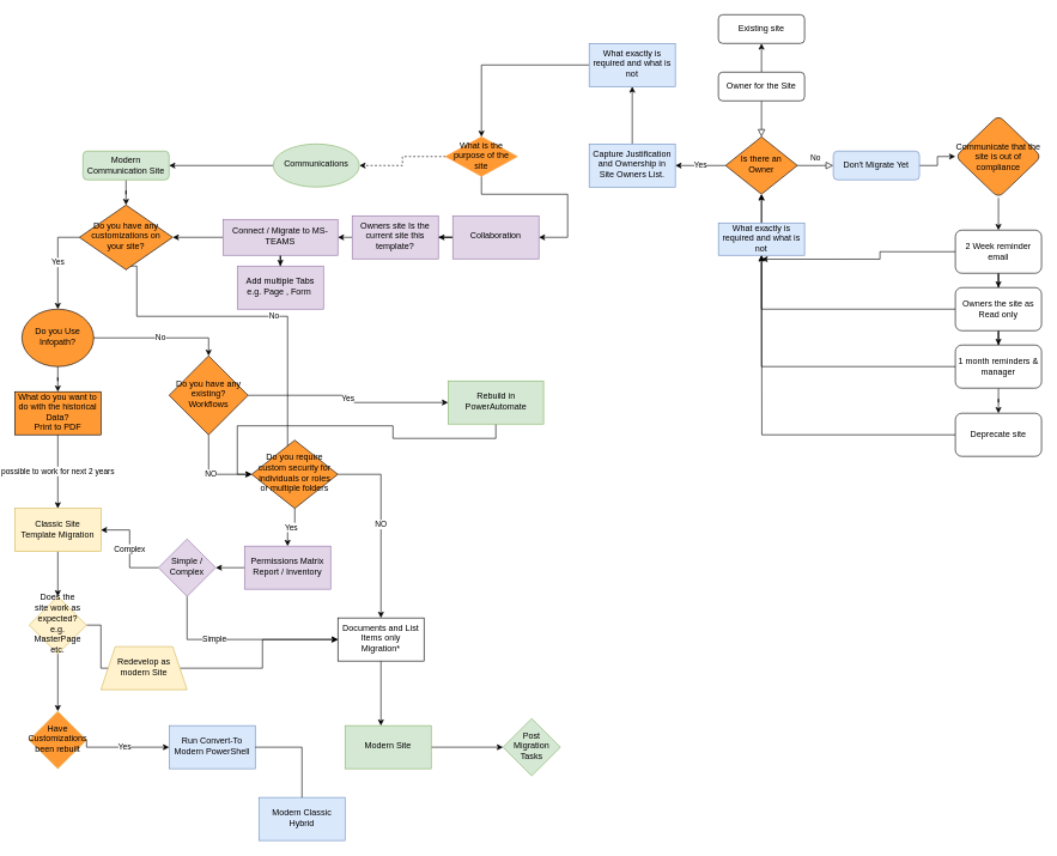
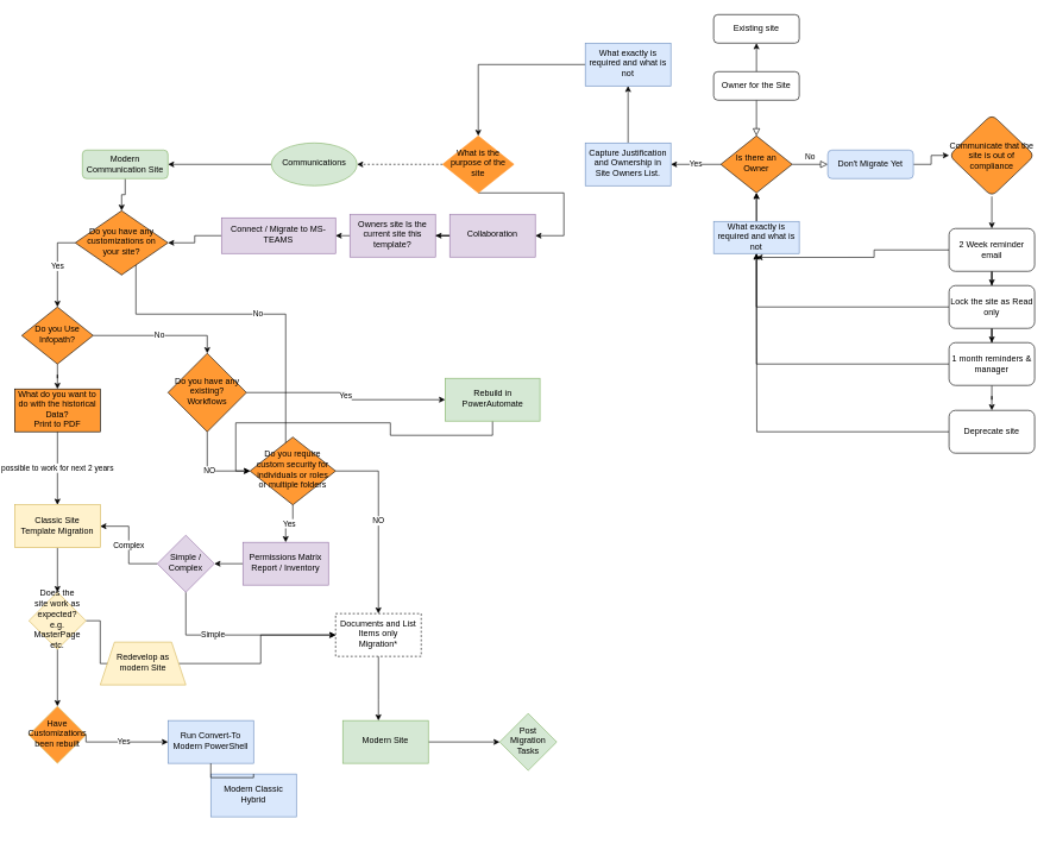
- <mxCell id="29" value="What is the purpose of the site" style="rhombus;whiteSpace=wrap;html=1;shadow=0;strokeWidth=1;spacing=6;spacingTop=-4;strokeColor=#FF9933;fillColor=#FF9933;fontColor=#000000;" vertex="1" parent="1"><mxGeometry x="620" y="190" width="100" height="55" as="geometry" /></mxCell>
+ <mxCell id="29" value="What is the purpose of the site" style="rhombus;whiteSpace=wrap;html=1;shadow=0;strokeWidth=1;spacing=6;spacingTop=-4;strokeColor=#FF9933;fillColor=#FF9933;fontColor=#000000;" vertex="1" parent="1"><mxGeometry x="620" y="190" width="100" height="80" as="geometry" /></mxCell>
- <mxCell id="19" value="Do you have any customizations on your site?" style="rhombus;whiteSpace=wrap;html=1;shadow=0;fontFamily=Helvetica;fontSize=12;align=center;strokeWidth=1;spacing=6;spacingTop=-4;fillColor=#FF9933;fontColor=#000000;" vertex="1" parent="1"><mxGeometry x="110" y="285" width="130" height="90" as="geometry" /></mxCell>
+ <mxCell id="19" value="Do you have any customizations on your site?" style="rhombus;whiteSpace=wrap;html=1;shadow=0;fontFamily=Helvetica;fontSize=12;align=center;strokeWidth=1;spacing=6;spacingTop=-4;fillColor=#FF9933;fontColor=#000000;" vertex="1" parent="1"><mxGeometry x="105" y="295" width="130" height="90" as="geometry" /></mxCell>
- <mxCell id="68" value="" style="edgeStyle=orthogonalEdgeStyle;rounded=0;orthogonalLoop=1;jettySize=auto;html=1;fontColor=#000000;" edge="1" parent="1" source="69" target="70"><mxGeometry relative="1" as="geometry" /></mxCell>
- <mxCell id="70" value="Add multiple Tabs e.g. Page , Form&amp;nbsp;" style="whiteSpace=wrap;html=1;fillColor=#e1d5e7;strokeColor=#9673a6;shadow=0;strokeWidth=1;spacing=6;spacingTop=-4;" vertex="1" parent="1"><mxGeometry x="330" y="370" width="120" height="60" as="geometry" /></mxCell>
- <mxCell id="39" value="Owners the site as Read only" style="whiteSpace=wrap;html=1;rounded=1;glass=0;strokeWidth=1;shadow=0;" vertex="1" parent="1"><mxGeometry x="1330" y="400" width="120" height="60" as="geometry" /></mxCell>
+ <mxCell id="39" value="Lock the site as Read only" style="whiteSpace=wrap;html=1;rounded=1;glass=0;strokeWidth=1;shadow=0;" vertex="1" parent="1"><mxGeometry x="1330" y="400" width="120" height="60" as="geometry" /></mxCell>
- <mxCell id="16" value="Do you Use Infopath?" style="ellipse;whiteSpace=wrap;html=1;shadow=0;fontFamily=Helvetica;fontSize=12;align=center;strokeWidth=1;spacing=6;spacingTop=-4;fillColor=#FF9933;fontColor=#000000;" vertex="1" parent="1"><mxGeometry x="30" y="430" width="100" height="80" as="geometry" /></mxCell>
+ <mxCell id="16" value="Do you Use Infopath?" style="rhombus;whiteSpace=wrap;html=1;shadow=0;fontFamily=Helvetica;fontSize=12;align=center;strokeWidth=1;spacing=6;spacingTop=-4;fillColor=#FF9933;fontColor=#000000;" vertex="1" parent="1"><mxGeometry x="30" y="430" width="100" height="80" as="geometry" /></mxCell>
- <mxCell id="56" value="Documents and List Items only Migration*" style="whiteSpace=wrap;html=1;fillColor=#FFFFFF;fontColor=#000000;shadow=0;strokeWidth=1;spacing=6;spacingTop=-4;" vertex="1" parent="1"><mxGeometry x="470" y="860" width="120" height="60" as="geometry" /></mxCell>
+ <mxCell id="56" value="Documents and List Items only Migration*" style="whiteSpace=wrap;html=1;fillColor=#FFFFFF;fontColor=#000000;shadow=0;strokeWidth=1;spacing=6;spacingTop=-4;dashed=1;" vertex="1" parent="1"><mxGeometry x="470" y="860" width="120" height="60" as="geometry" /></mxCell>
- <mxCell id="80" value="Modern Classic Hybrid" style="whiteSpace=wrap;html=1;fillColor=#dae8fc;strokeColor=#6c8ebf;shadow=0;strokeWidth=1;spacing=6;spacingTop=-4;" vertex="1" parent="1"><mxGeometry x="360" y="1110" width="120" height="60" as="geometry" /></mxCell>
+ <mxCell id="80" value="Modern Classic Hybrid" style="whiteSpace=wrap;html=1;fillColor=#dae8fc;strokeColor=#6c8ebf;shadow=0;strokeWidth=1;spacing=6;spacingTop=-4;" vertex="1" parent="1"><mxGeometry x="295" y="1085" width="120" height="60" as="geometry" /></mxCell>
